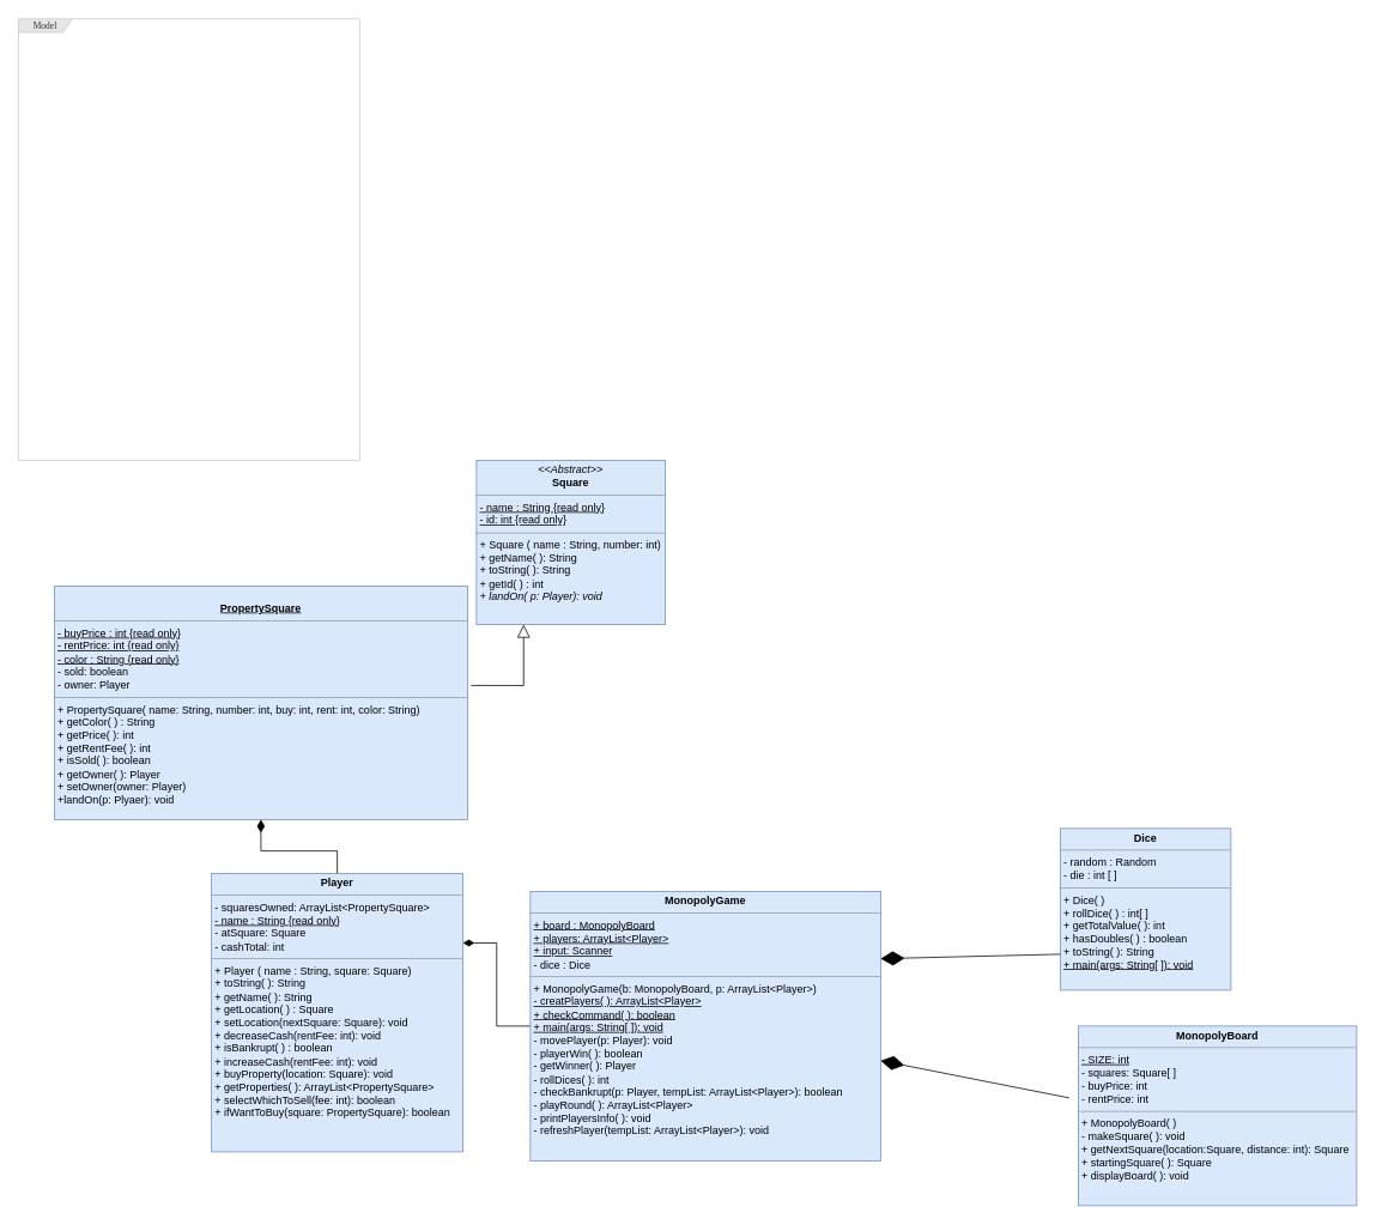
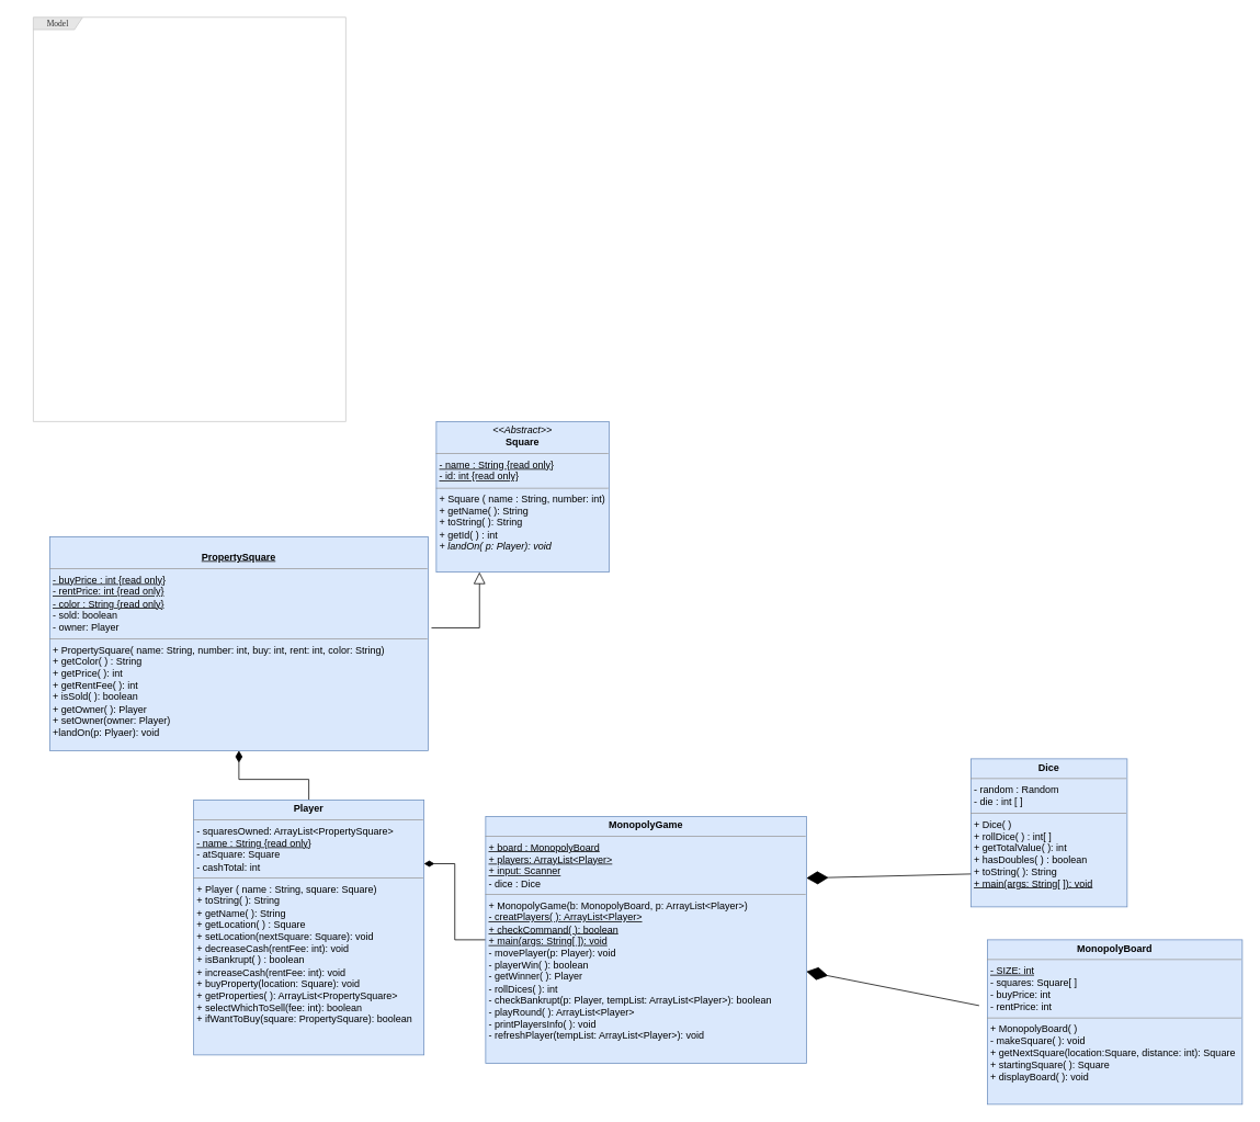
- <mxCell id="2" value="Model" style="shape=umlFrame;whiteSpace=wrap;html=1;rounded=0;shadow=0;comic=0;labelBackgroundColor=none;strokeWidth=1;fontFamily=Verdana;fontSize=10;align=center;fillColor=#E6E6E6;fontColor=#333333;strokeColor=#C9C9C9;width=60;height=15;" parent="1" vertex="1"><mxGeometry x="20" y="20.5" width="380" height="491.5" as="geometry" /></mxCell>
+ <mxCell id="2" value="Model" style="shape=umlFrame;whiteSpace=wrap;html=1;rounded=0;shadow=0;comic=0;labelBackgroundColor=none;strokeWidth=1;fontFamily=Verdana;fontSize=10;align=center;fillColor=#E6E6E6;fontColor=#333333;strokeColor=#C9C9C9;width=60;height=15;" parent="1" vertex="1"><mxGeometry x="40" y="20.5" width="380" height="491.5" as="geometry" /></mxCell>
